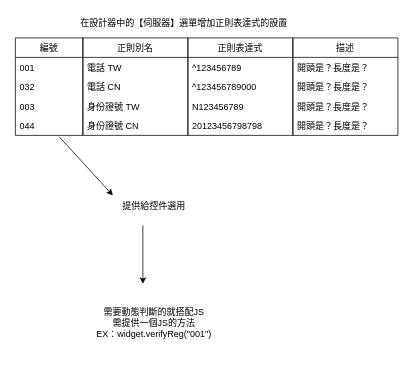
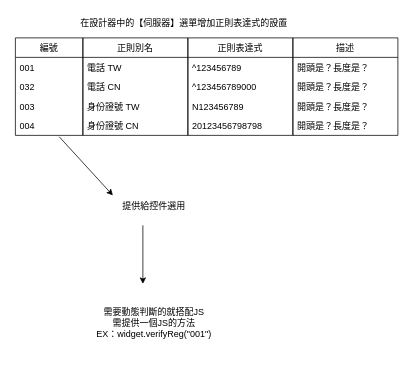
- <mxCell id="6" value="044" style="text;strokeColor=none;fillColor=none;align=left;verticalAlign=top;spacingLeft=4;spacingRight=4;overflow=hidden;rotatable=0;points=[[0,0.5],[1,0.5]];portConstraint=eastwest;" vertex="1" parent="2"><mxGeometry y="104" width="90" height="26" as="geometry" /></mxCell>
+ <mxCell id="6" value="004" style="text;strokeColor=none;fillColor=none;align=left;verticalAlign=top;spacingLeft=4;spacingRight=4;overflow=hidden;rotatable=0;points=[[0,0.5],[1,0.5]];portConstraint=eastwest;" vertex="1" parent="2"><mxGeometry y="104" width="90" height="26" as="geometry" /></mxCell>
